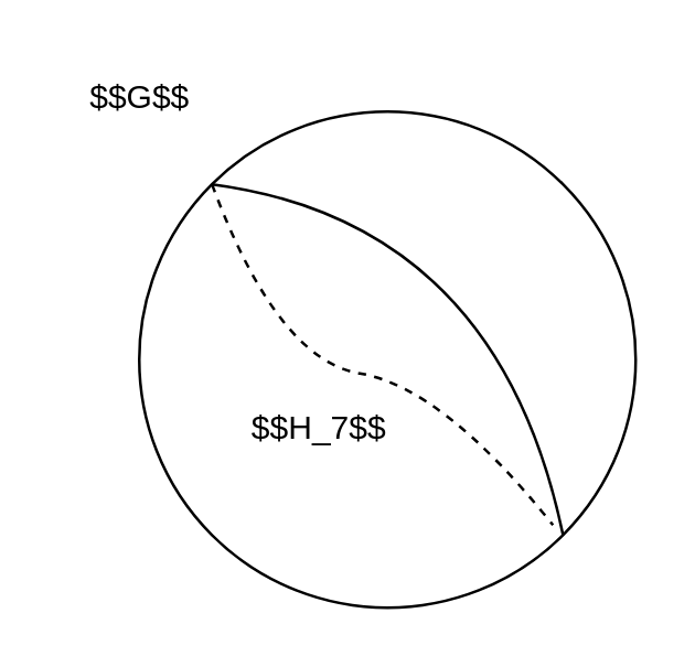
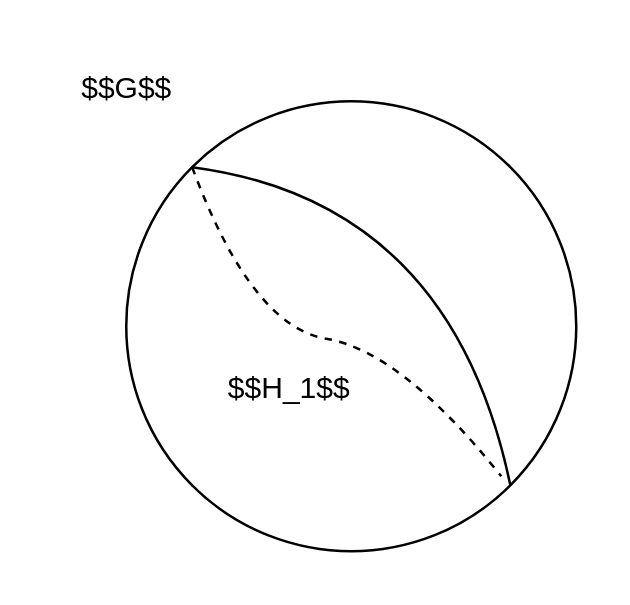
- <mxCell id="5" value="$$H_7$$" style="text;html=1;align=center;verticalAlign=middle;resizable=0;points=[];autosize=1;strokeColor=none;fillColor=none;" vertex="1" parent="1"><mxGeometry x="80" y="140" width="70" height="30" as="geometry" /></mxCell>
+ <mxCell id="5" value="$$H_1$$" style="text;html=1;align=center;verticalAlign=middle;resizable=0;points=[];autosize=1;strokeColor=none;fillColor=none;" vertex="1" parent="1"><mxGeometry x="80" y="140" width="70" height="30" as="geometry" /></mxCell>
